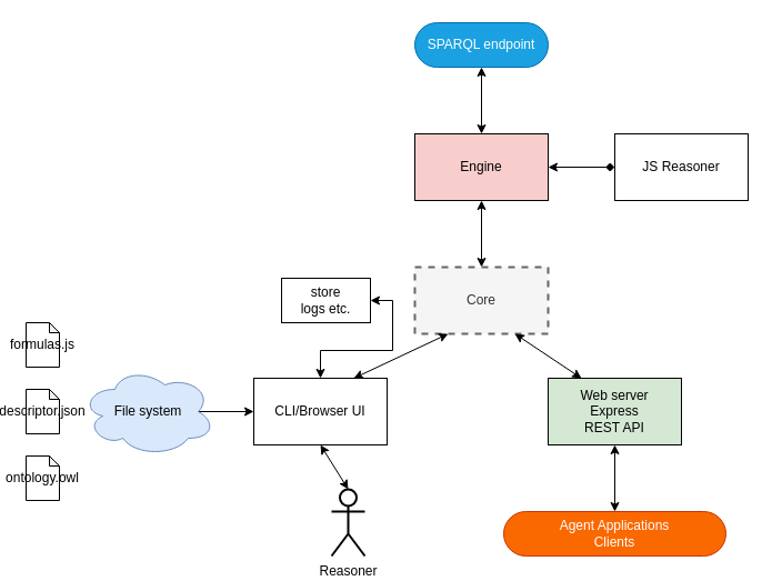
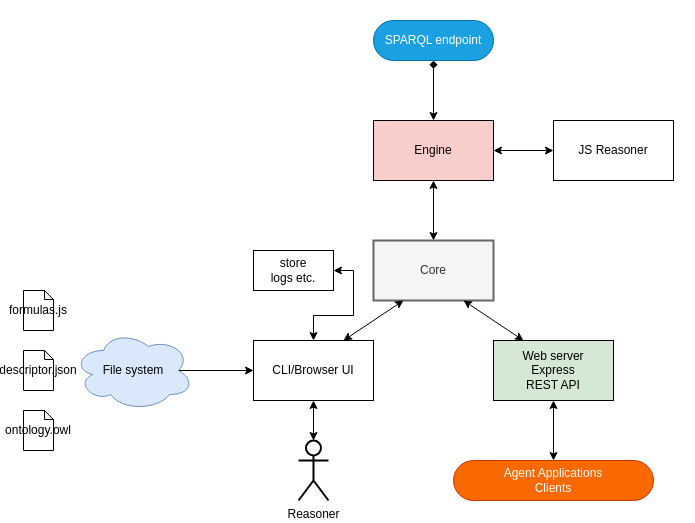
- <mxCell id="18" style="edgeStyle=none;rounded=0;orthogonalLoop=1;jettySize=auto;html=1;exitX=0.5;exitY=0;exitDx=0;exitDy=0;entryX=0.5;entryY=1;entryDx=0;entryDy=0;startArrow=classic;startFill=1;" parent="1" source="20" target="14" edge="1"><mxGeometry relative="1" as="geometry" /></mxCell>
+ <mxCell id="18" style="edgeStyle=none;rounded=0;orthogonalLoop=1;jettySize=auto;html=1;exitX=0.5;exitY=0;exitDx=0;exitDy=0;entryX=0.5;entryY=1;entryDx=0;entryDy=0;startArrow=classic;startFill=1;endArrow=diamond;" parent="1" source="20" target="14" edge="1"><mxGeometry relative="1" as="geometry" /></mxCell>
- <mxCell id="19" style="edgeStyle=none;rounded=0;orthogonalLoop=1;jettySize=auto;html=1;exitX=1;exitY=0.5;exitDx=0;exitDy=0;entryX=0;entryY=0.5;entryDx=0;entryDy=0;startArrow=classic;startFill=1;endArrow=diamond;" parent="1" source="20" target="4" edge="1"><mxGeometry relative="1" as="geometry" /></mxCell>
+ <mxCell id="19" style="edgeStyle=none;rounded=0;orthogonalLoop=1;jettySize=auto;html=1;exitX=1;exitY=0.5;exitDx=0;exitDy=0;entryX=0;entryY=0.5;entryDx=0;entryDy=0;startArrow=classic;startFill=1;" parent="1" source="20" target="4" edge="1"><mxGeometry relative="1" as="geometry" /></mxCell>
- <mxCell id="3" value="Core" style="rounded=0;whiteSpace=wrap;html=1;fillColor=#f5f5f5;strokeColor=#666666;fontColor=#333333;strokeWidth=2;dashed=1;" parent="1" vertex="1"><mxGeometry x="370" y="240" width="120" height="60" as="geometry" /></mxCell>
+ <mxCell id="3" value="Core" style="rounded=0;whiteSpace=wrap;html=1;fillColor=#f5f5f5;strokeColor=#666666;fontColor=#333333;strokeWidth=2;" parent="1" vertex="1"><mxGeometry x="370" y="240" width="120" height="60" as="geometry" /></mxCell>
- <mxCell id="8" value="CLI/Browser UI" style="rounded=0;whiteSpace=wrap;html=1;" parent="1" vertex="1"><mxGeometry x="225" y="340" width="120" height="60" as="geometry" /></mxCell>
+ <mxCell id="8" value="CLI/Browser UI" style="rounded=0;whiteSpace=wrap;html=1;" parent="1" vertex="1"><mxGeometry x="250" y="340" width="120" height="60" as="geometry" /></mxCell>
